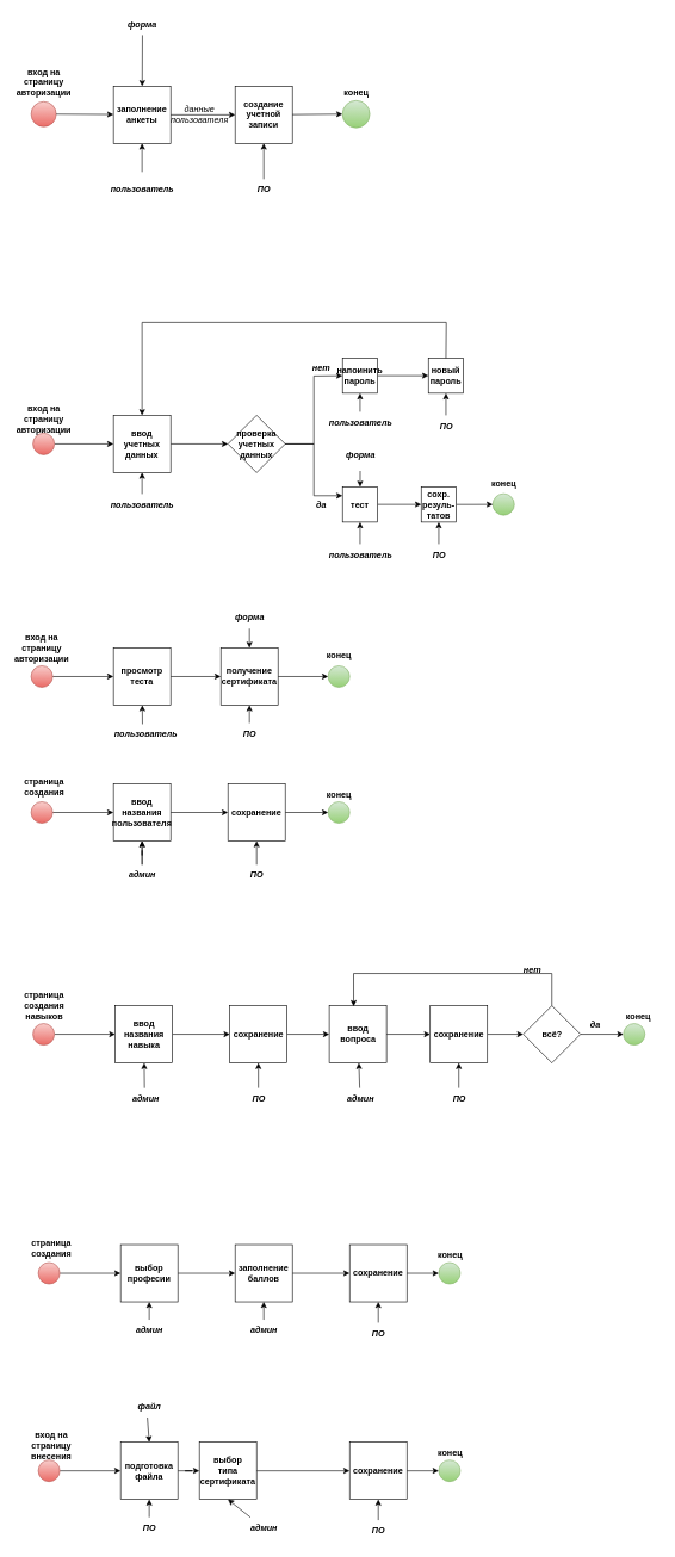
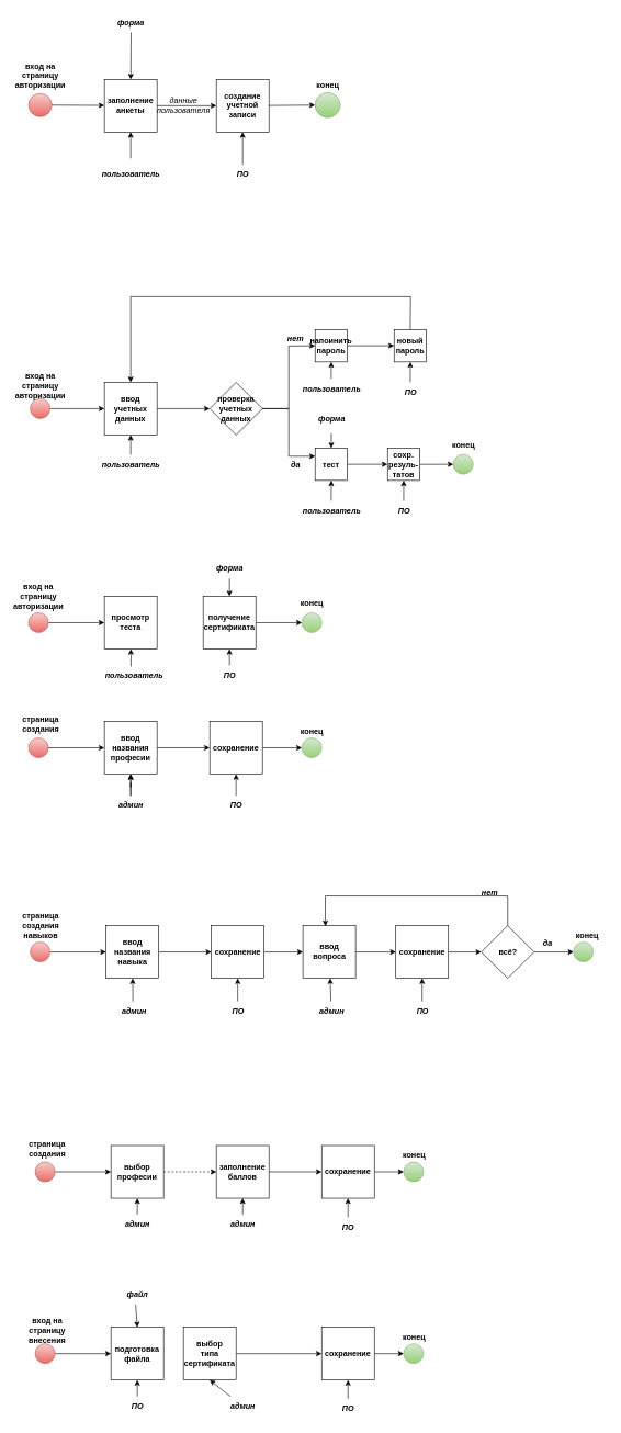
- <mxCell id="51" value="" style="edgeStyle=orthogonalEdgeStyle;rounded=0;orthogonalLoop=1;jettySize=auto;html=1;" edge="1" parent="1" source="52" target="55"><mxGeometry relative="1" as="geometry" /></mxCell>
- <mxCell id="63" value="ввод&lt;br&gt;названия&lt;br&gt;пользователя" style="whiteSpace=wrap;html=1;aspect=fixed;fontStyle=1" vertex="1" parent="1"><mxGeometry x="158" y="1095" width="80" height="80" as="geometry" /></mxCell>
+ <mxCell id="63" value="ввод&lt;br&gt;названия&lt;br&gt;професии" style="whiteSpace=wrap;html=1;aspect=fixed;fontStyle=1" vertex="1" parent="1"><mxGeometry x="158" y="1095" width="80" height="80" as="geometry" /></mxCell>
- <mxCell id="110" value="" style="edgeStyle=orthogonalEdgeStyle;rounded=0;orthogonalLoop=1;jettySize=auto;html=1;" edge="1" parent="1" source="111" target="113"><mxGeometry relative="1" as="geometry" /></mxCell>
+ <mxCell id="110" value="" style="edgeStyle=orthogonalEdgeStyle;rounded=0;orthogonalLoop=1;jettySize=auto;html=1;dashed=1;" edge="1" parent="1" source="111" target="113"><mxGeometry relative="1" as="geometry" /></mxCell>
- <mxCell id="127" value="" style="edgeStyle=orthogonalEdgeStyle;rounded=0;orthogonalLoop=1;jettySize=auto;html=1;" edge="1" parent="1" source="128" target="130"><mxGeometry relative="1" as="geometry" /></mxCell>
